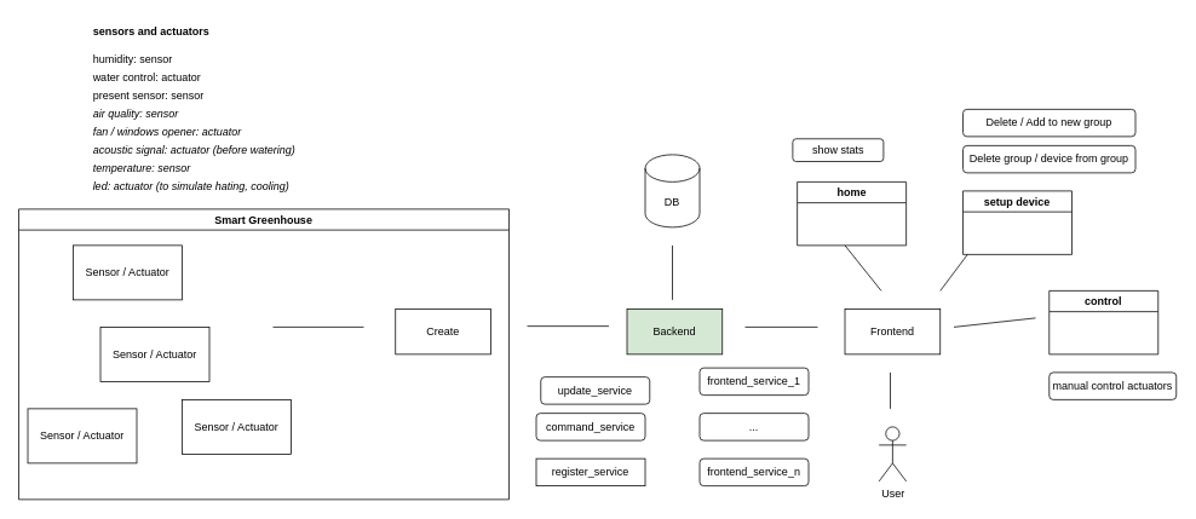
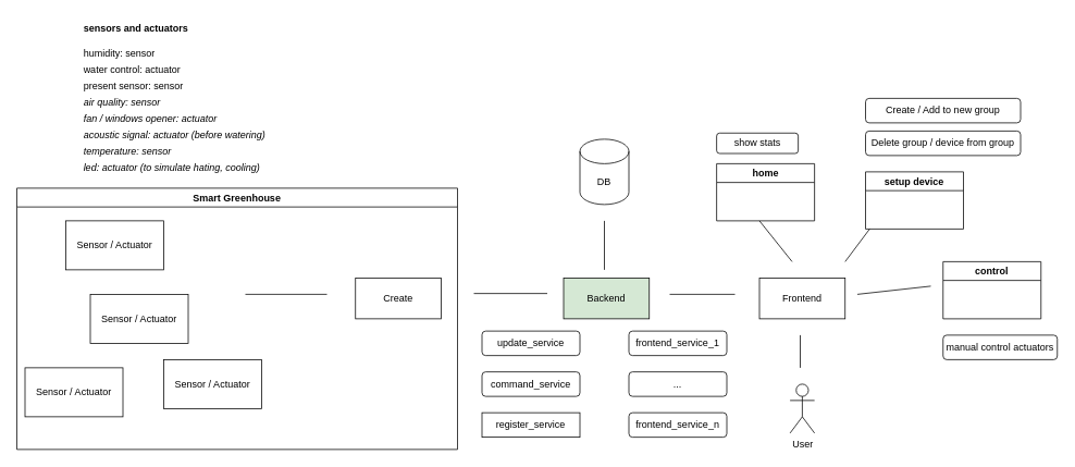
- <mxCell id="38" value="Delete / Add to new group" style="rounded=1;whiteSpace=wrap;html=1;" vertex="1" parent="1"><mxGeometry x="1060" y="120" width="190" height="30" as="geometry" /></mxCell>
+ <mxCell id="38" value="Create / Add to new group" style="rounded=1;whiteSpace=wrap;html=1;" vertex="1" parent="1"><mxGeometry x="1060" y="120" width="190" height="30" as="geometry" /></mxCell>
- <mxCell id="40" value="show stats" style="rounded=1;whiteSpace=wrap;html=1;" vertex="1" parent="1"><mxGeometry x="872.5" y="152.5" width="100" height="25" as="geometry" /></mxCell>
+ <mxCell id="40" value="show stats" style="rounded=1;whiteSpace=wrap;html=1;" vertex="1" parent="1"><mxGeometry x="877.5" y="162.5" width="100" height="25" as="geometry" /></mxCell>
- <mxCell id="32" value="update_service" style="rounded=1;whiteSpace=wrap;html=1;" parent="1" vertex="1"><mxGeometry x="595" y="415" width="120" height="30" as="geometry" /></mxCell>
+ <mxCell id="32" value="update_service" style="rounded=1;whiteSpace=wrap;html=1;" parent="1" vertex="1"><mxGeometry x="590" y="405" width="120" height="30" as="geometry" /></mxCell>
